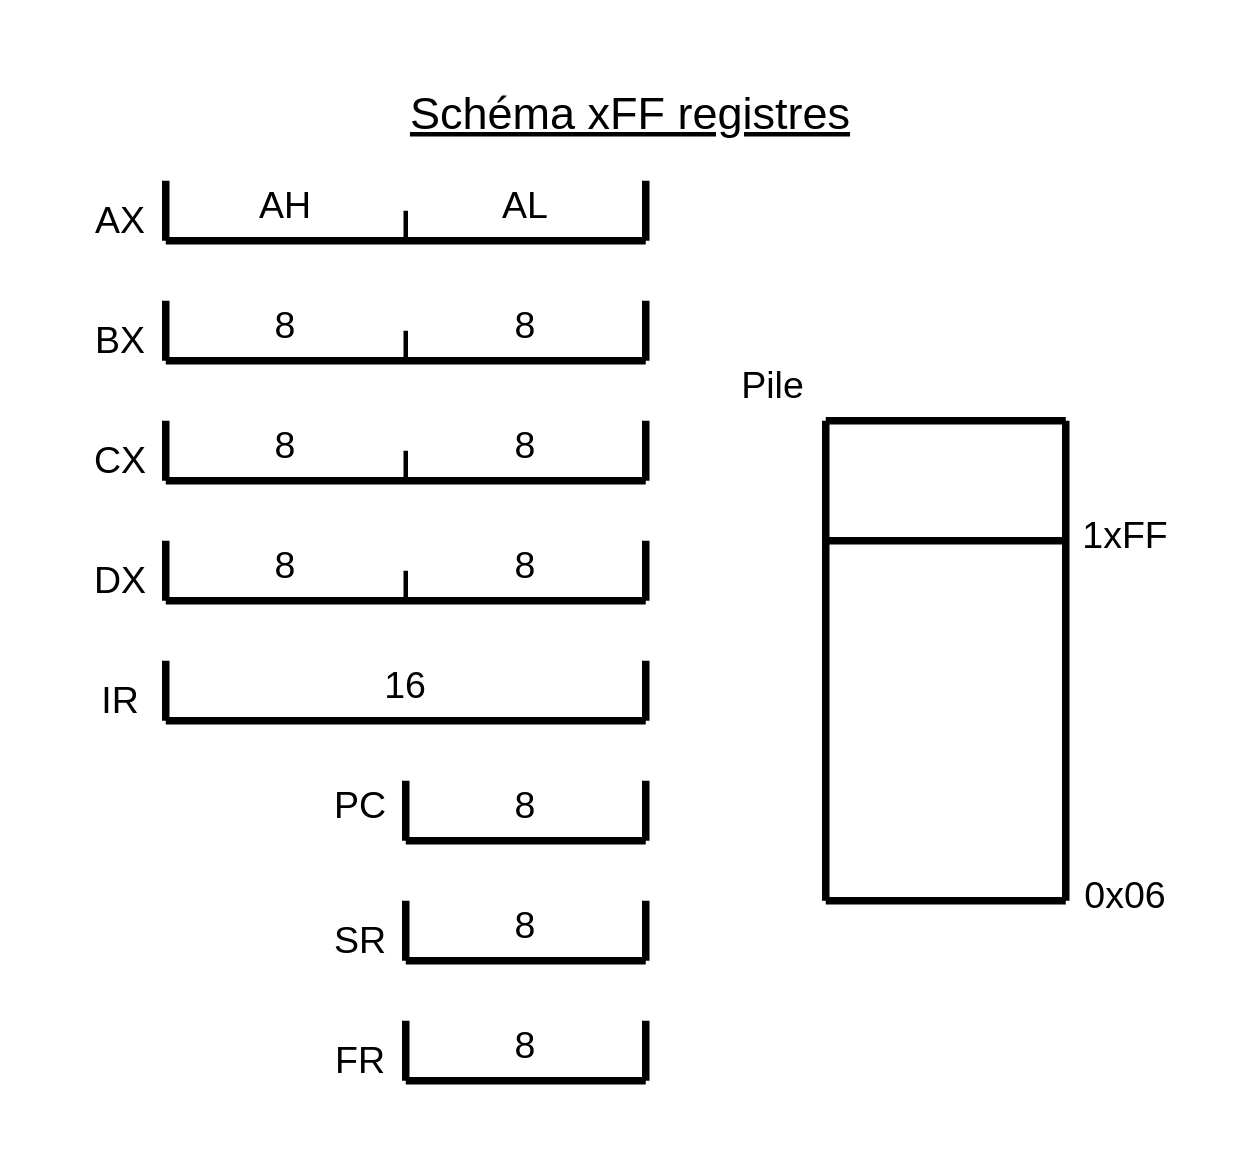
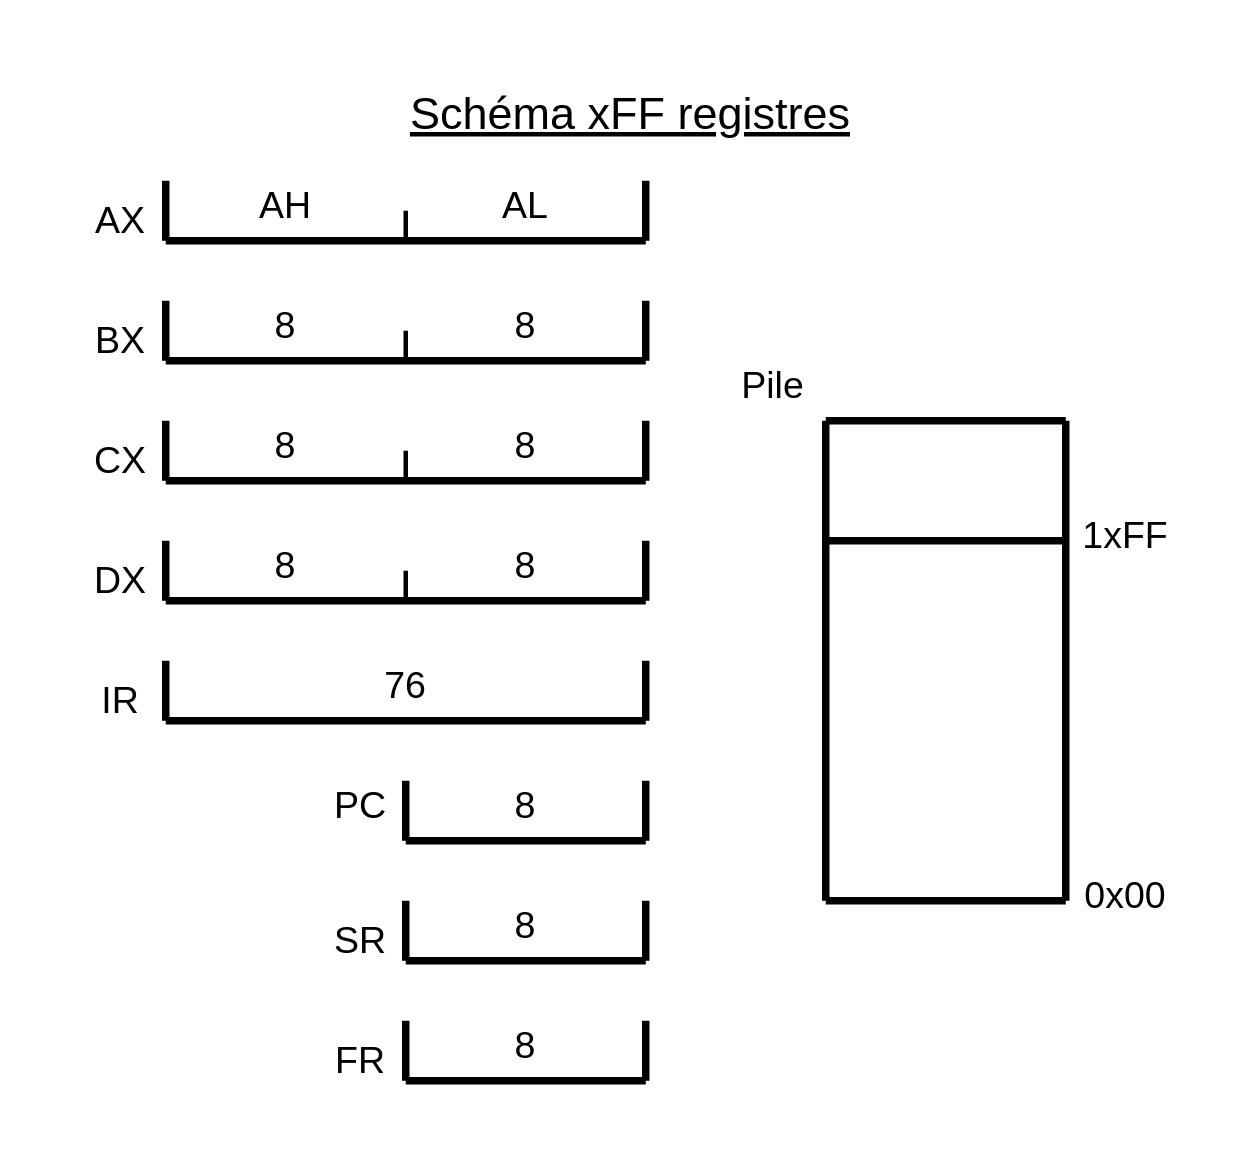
- <mxCell id="47" value="&lt;font style=&quot;font-size: 25px;&quot;&gt;16&lt;/font&gt;" style="text;strokeColor=none;align=center;fillColor=none;html=1;verticalAlign=middle;whiteSpace=wrap;rounded=0;" vertex="1" parent="1"><mxGeometry x="210" y="400" width="120" height="110" as="geometry" /></mxCell>
+ <mxCell id="47" value="&lt;font style=&quot;font-size: 25px;&quot;&gt;76&lt;/font&gt;" style="text;strokeColor=none;align=center;fillColor=none;html=1;verticalAlign=middle;whiteSpace=wrap;rounded=0;" vertex="1" parent="1"><mxGeometry x="210" y="400" width="120" height="110" as="geometry" /></mxCell>
- <mxCell id="46" value="&lt;font style=&quot;font-size: 25px;&quot;&gt;0x06&lt;/font&gt;" style="text;strokeColor=none;align=center;fillColor=none;html=1;verticalAlign=middle;whiteSpace=wrap;rounded=0;" vertex="1" parent="1"><mxGeometry x="690" y="540" width="120" height="110" as="geometry" /></mxCell>
+ <mxCell id="46" value="&lt;font style=&quot;font-size: 25px;&quot;&gt;0x00&lt;/font&gt;" style="text;strokeColor=none;align=center;fillColor=none;html=1;verticalAlign=middle;whiteSpace=wrap;rounded=0;" vertex="1" parent="1"><mxGeometry x="690" y="540" width="120" height="110" as="geometry" /></mxCell>
